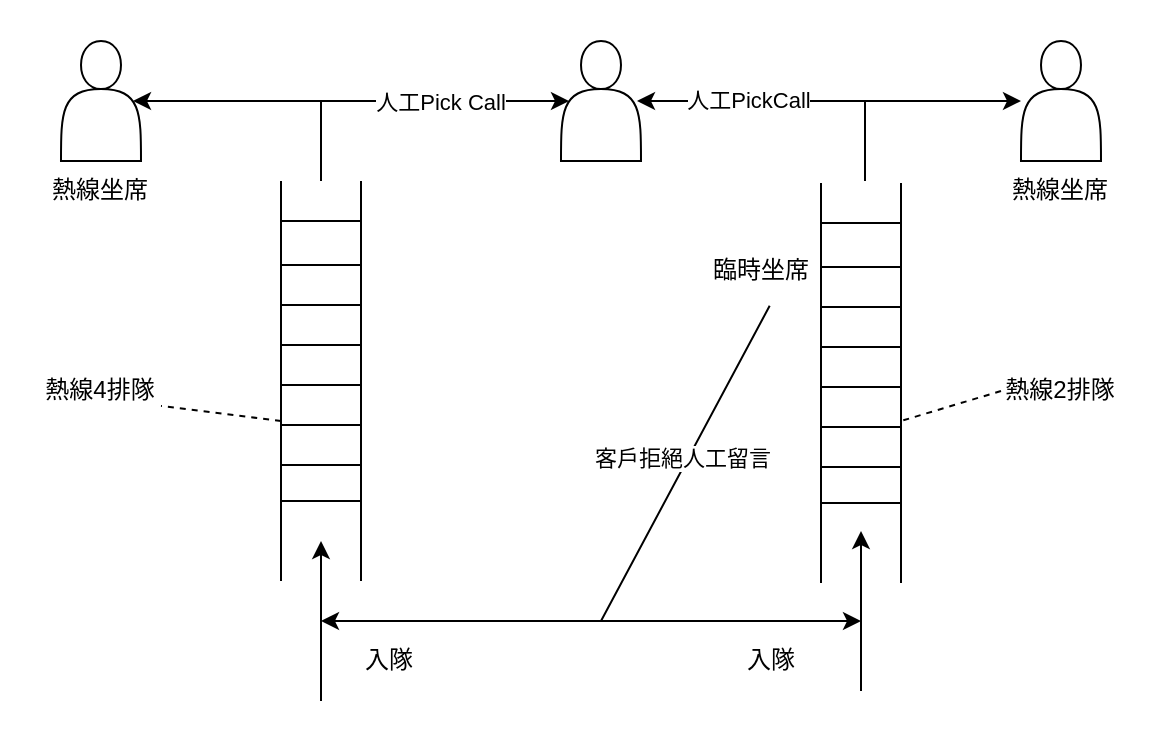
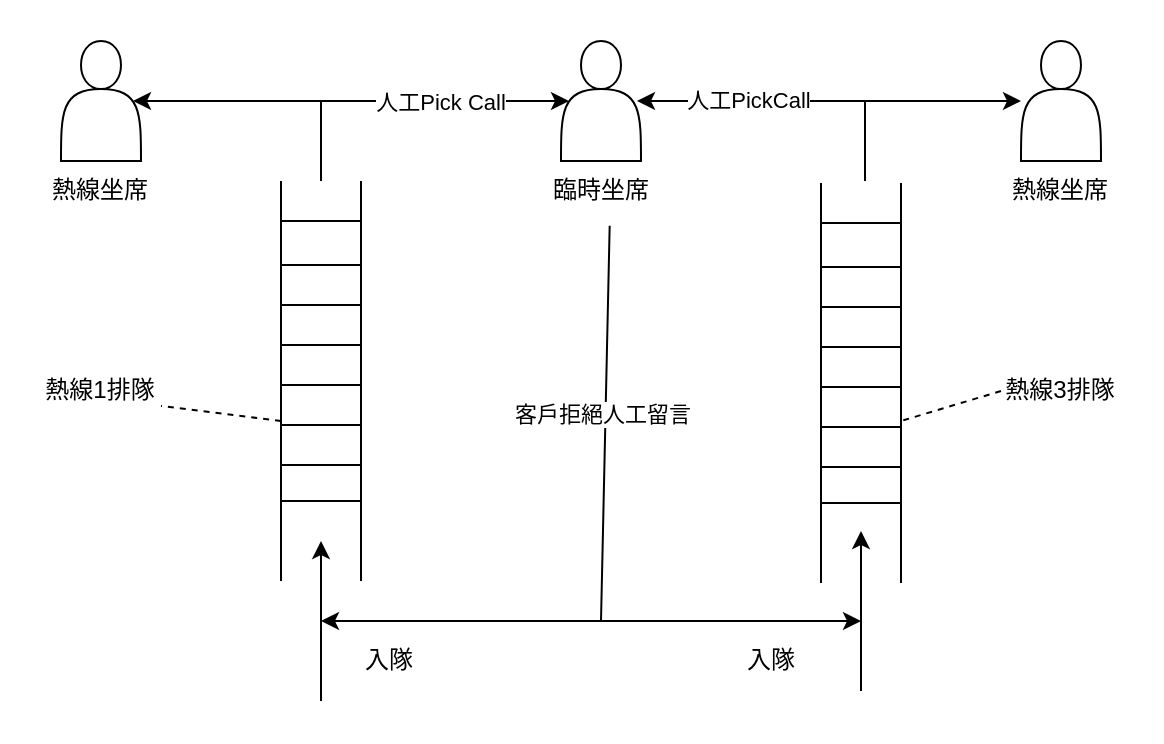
- <mxCell id="21" value="臨時坐席" style="text;html=1;align=center;verticalAlign=middle;resizable=0;points=[];autosize=1;strokeColor=none;fillColor=none;" vertex="1" parent="1"><mxGeometry x="345" y="120" width="70" height="30" as="geometry" /></mxCell>
+ <mxCell id="21" value="臨時坐席" style="text;html=1;align=center;verticalAlign=middle;resizable=0;points=[];autosize=1;strokeColor=none;fillColor=none;" vertex="1" parent="1"><mxGeometry x="265" y="80" width="70" height="30" as="geometry" /></mxCell>
- <mxCell id="18" value="熱線4排隊" style="text;html=1;strokeColor=none;fillColor=none;align=center;verticalAlign=middle;whiteSpace=wrap;rounded=0;" vertex="1" parent="1"><mxGeometry x="20" y="180" width="60" height="30" as="geometry" /></mxCell>
+ <mxCell id="18" value="熱線1排隊" style="text;html=1;strokeColor=none;fillColor=none;align=center;verticalAlign=middle;whiteSpace=wrap;rounded=0;" vertex="1" parent="1"><mxGeometry x="20" y="180" width="60" height="30" as="geometry" /></mxCell>
- <mxCell id="43" value="熱線2排隊" style="text;html=1;strokeColor=none;fillColor=none;align=center;verticalAlign=middle;whiteSpace=wrap;rounded=0;" vertex="1" parent="1"><mxGeometry x="500" y="180" width="60" height="30" as="geometry" /></mxCell>
+ <mxCell id="43" value="熱線3排隊" style="text;html=1;strokeColor=none;fillColor=none;align=center;verticalAlign=middle;whiteSpace=wrap;rounded=0;" vertex="1" parent="1"><mxGeometry x="500" y="180" width="60" height="30" as="geometry" /></mxCell>
